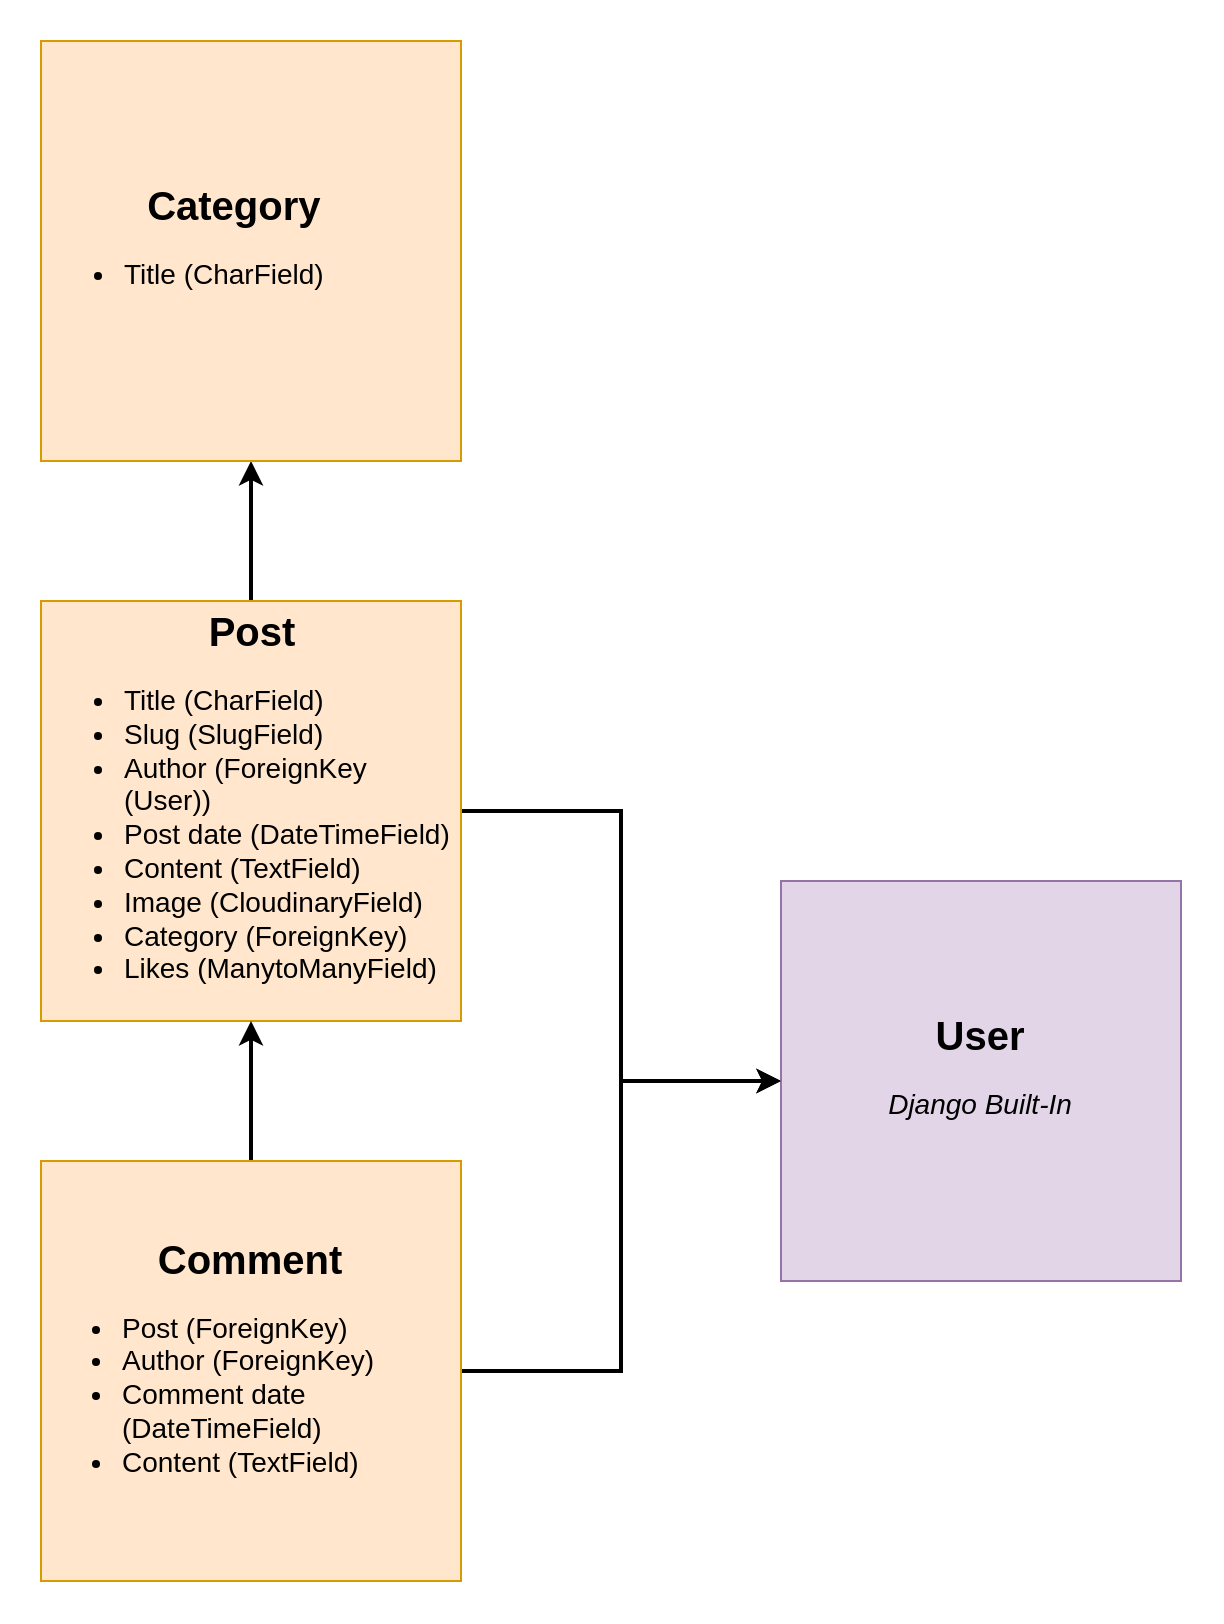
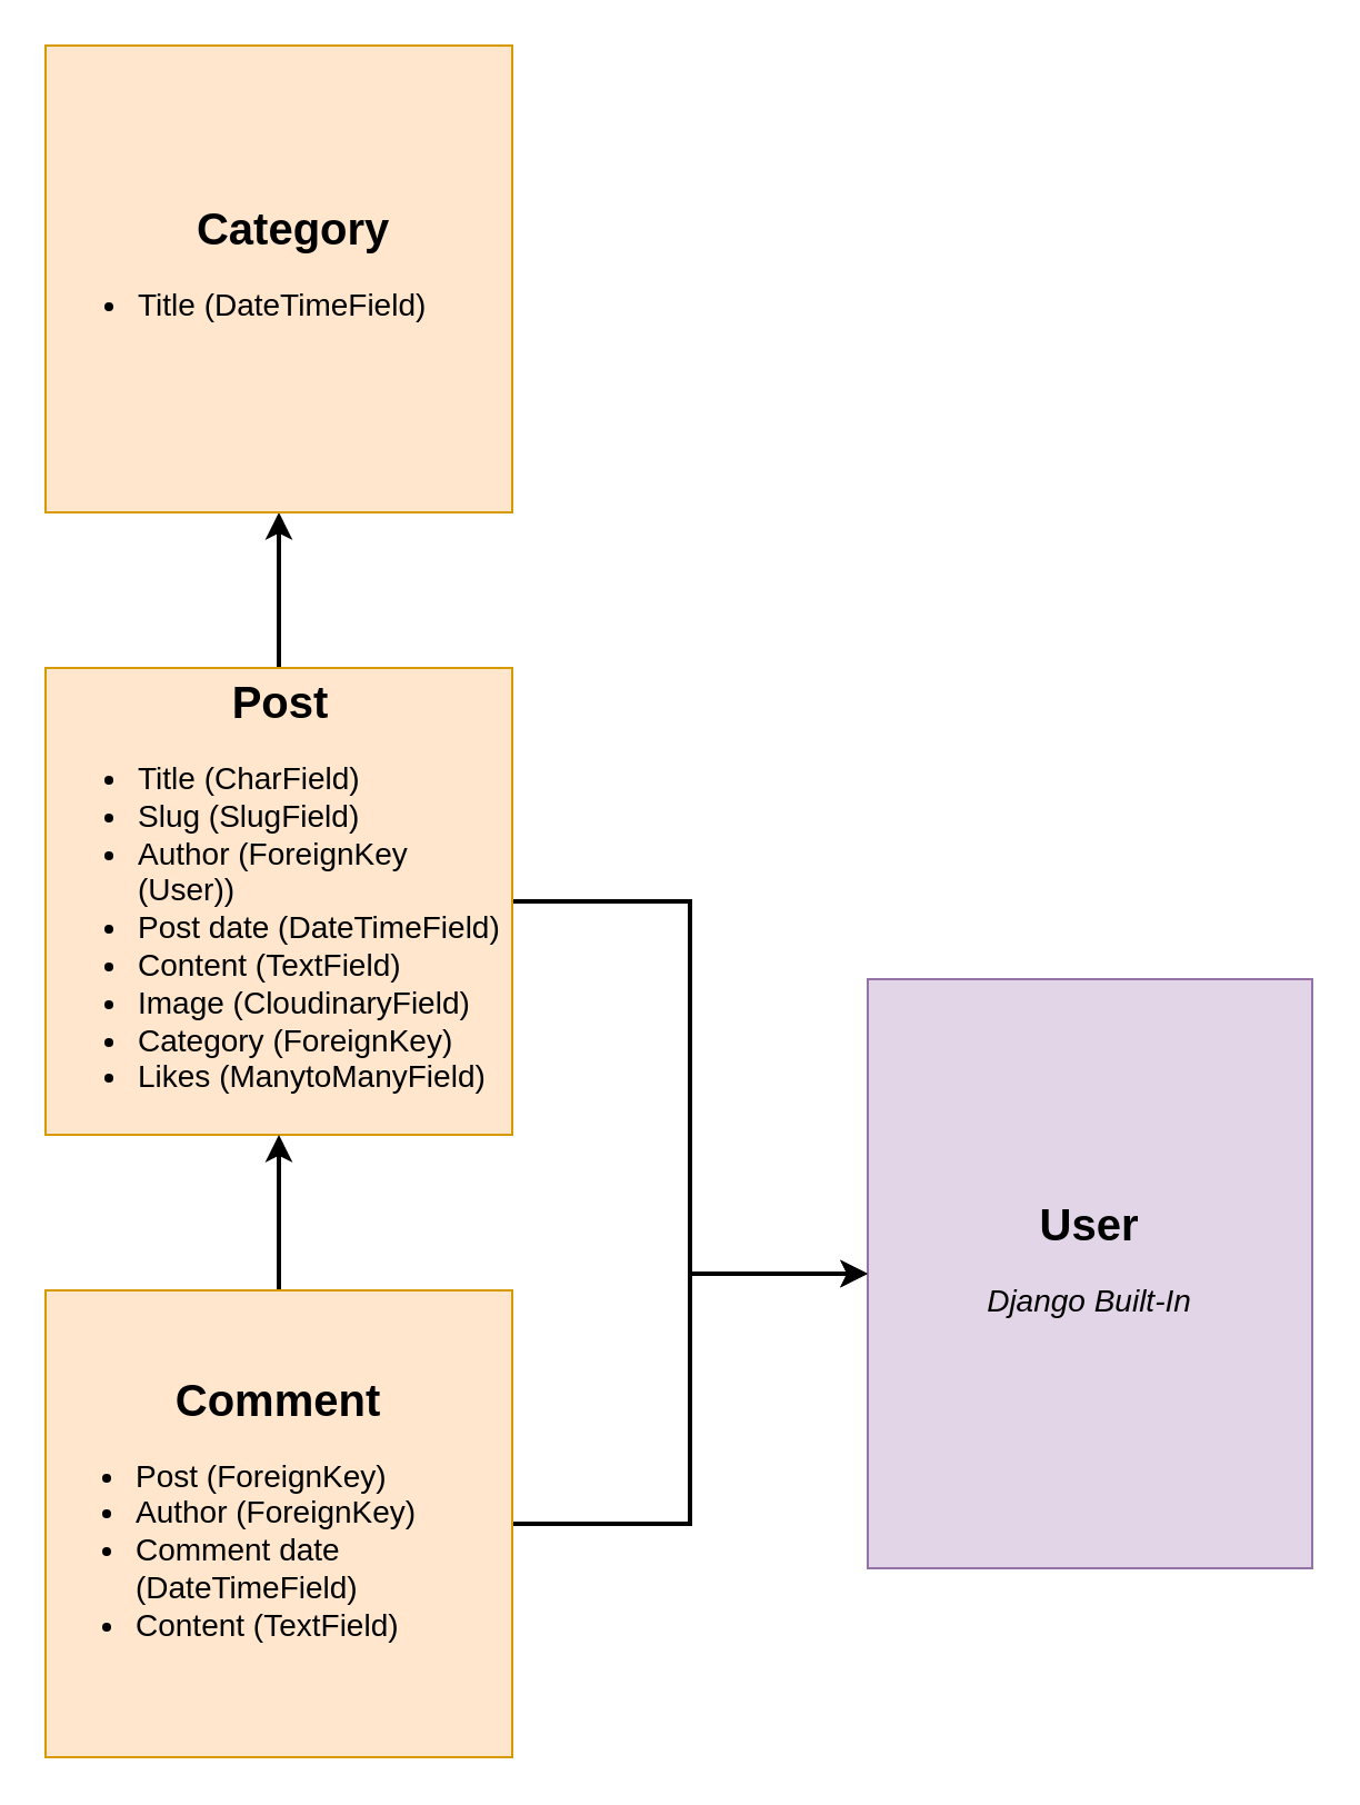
- <mxCell id="9" value="&lt;div align=&quot;center&quot;&gt;&lt;font size=&quot;1&quot;&gt;&lt;b style=&quot;font-size: 20px&quot;&gt;&amp;nbsp;&amp;nbsp;&amp;nbsp;&amp;nbsp;&amp;nbsp;&amp;nbsp;&amp;nbsp;&amp;nbsp; Category&lt;/b&gt;&lt;/font&gt;&lt;/div&gt;&lt;div style=&quot;font-size: 14px&quot; align=&quot;left&quot;&gt;&lt;ul&gt;&lt;li&gt;Title (CharField)&lt;/li&gt;&lt;/ul&gt;&lt;/div&gt;" style="whiteSpace=wrap;html=1;aspect=fixed;strokeWidth=1;fillColor=#ffe6cc;strokeColor=#d79b00;align=left;" parent="1" vertex="1"><mxGeometry x="20" y="20" width="210" height="210" as="geometry" /></mxCell>
+ <mxCell id="9" value="&lt;div align=&quot;center&quot;&gt;&lt;font size=&quot;1&quot;&gt;&lt;b style=&quot;font-size: 20px&quot;&gt;&amp;nbsp;&amp;nbsp;&amp;nbsp;&amp;nbsp;&amp;nbsp;&amp;nbsp;&amp;nbsp;&amp;nbsp; Category&lt;/b&gt;&lt;/font&gt;&lt;/div&gt;&lt;div style=&quot;font-size: 14px&quot; align=&quot;left&quot;&gt;&lt;ul&gt;&lt;li&gt;Title (DateTimeField)&lt;/li&gt;&lt;/ul&gt;&lt;/div&gt;" style="whiteSpace=wrap;html=1;aspect=fixed;strokeWidth=1;fillColor=#ffe6cc;strokeColor=#d79b00;align=left;" parent="1" vertex="1"><mxGeometry x="20" y="20" width="210" height="210" as="geometry" /></mxCell>
- <mxCell id="5" value="&lt;div&gt;&lt;font size=&quot;1&quot;&gt;&lt;b style=&quot;font-size: 20px&quot;&gt;User&lt;/b&gt;&lt;/font&gt;&lt;/div&gt;&lt;div align=&quot;center&quot;&gt;&lt;br&gt;&lt;/div&gt;&lt;div style=&quot;font-size: 14px&quot; align=&quot;center&quot;&gt;&lt;i&gt;Django Built-In&lt;/i&gt;&lt;br&gt;&lt;/div&gt;&lt;div align=&quot;center&quot;&gt;&lt;br&gt;&lt;/div&gt;" style="whiteSpace=wrap;html=1;aspect=fixed;strokeWidth=1;fillColor=#e1d5e7;strokeColor=#9673a6;" parent="1" vertex="1"><mxGeometry x="390" y="440" width="200" height="200" as="geometry" /></mxCell>
+ <mxCell id="5" value="&lt;div&gt;&lt;font size=&quot;1&quot;&gt;&lt;b style=&quot;font-size: 20px&quot;&gt;User&lt;/b&gt;&lt;/font&gt;&lt;/div&gt;&lt;div align=&quot;center&quot;&gt;&lt;br&gt;&lt;/div&gt;&lt;div style=&quot;font-size: 14px&quot; align=&quot;center&quot;&gt;&lt;i&gt;Django Built-In&lt;/i&gt;&lt;br&gt;&lt;/div&gt;&lt;div align=&quot;center&quot;&gt;&lt;br&gt;&lt;/div&gt;" style="whiteSpace=wrap;html=1;aspect=fixed;strokeWidth=1;fillColor=#e1d5e7;strokeColor=#9673a6;" parent="1" vertex="1"><mxGeometry x="390" y="440" width="200" height="265" as="geometry" /></mxCell>
